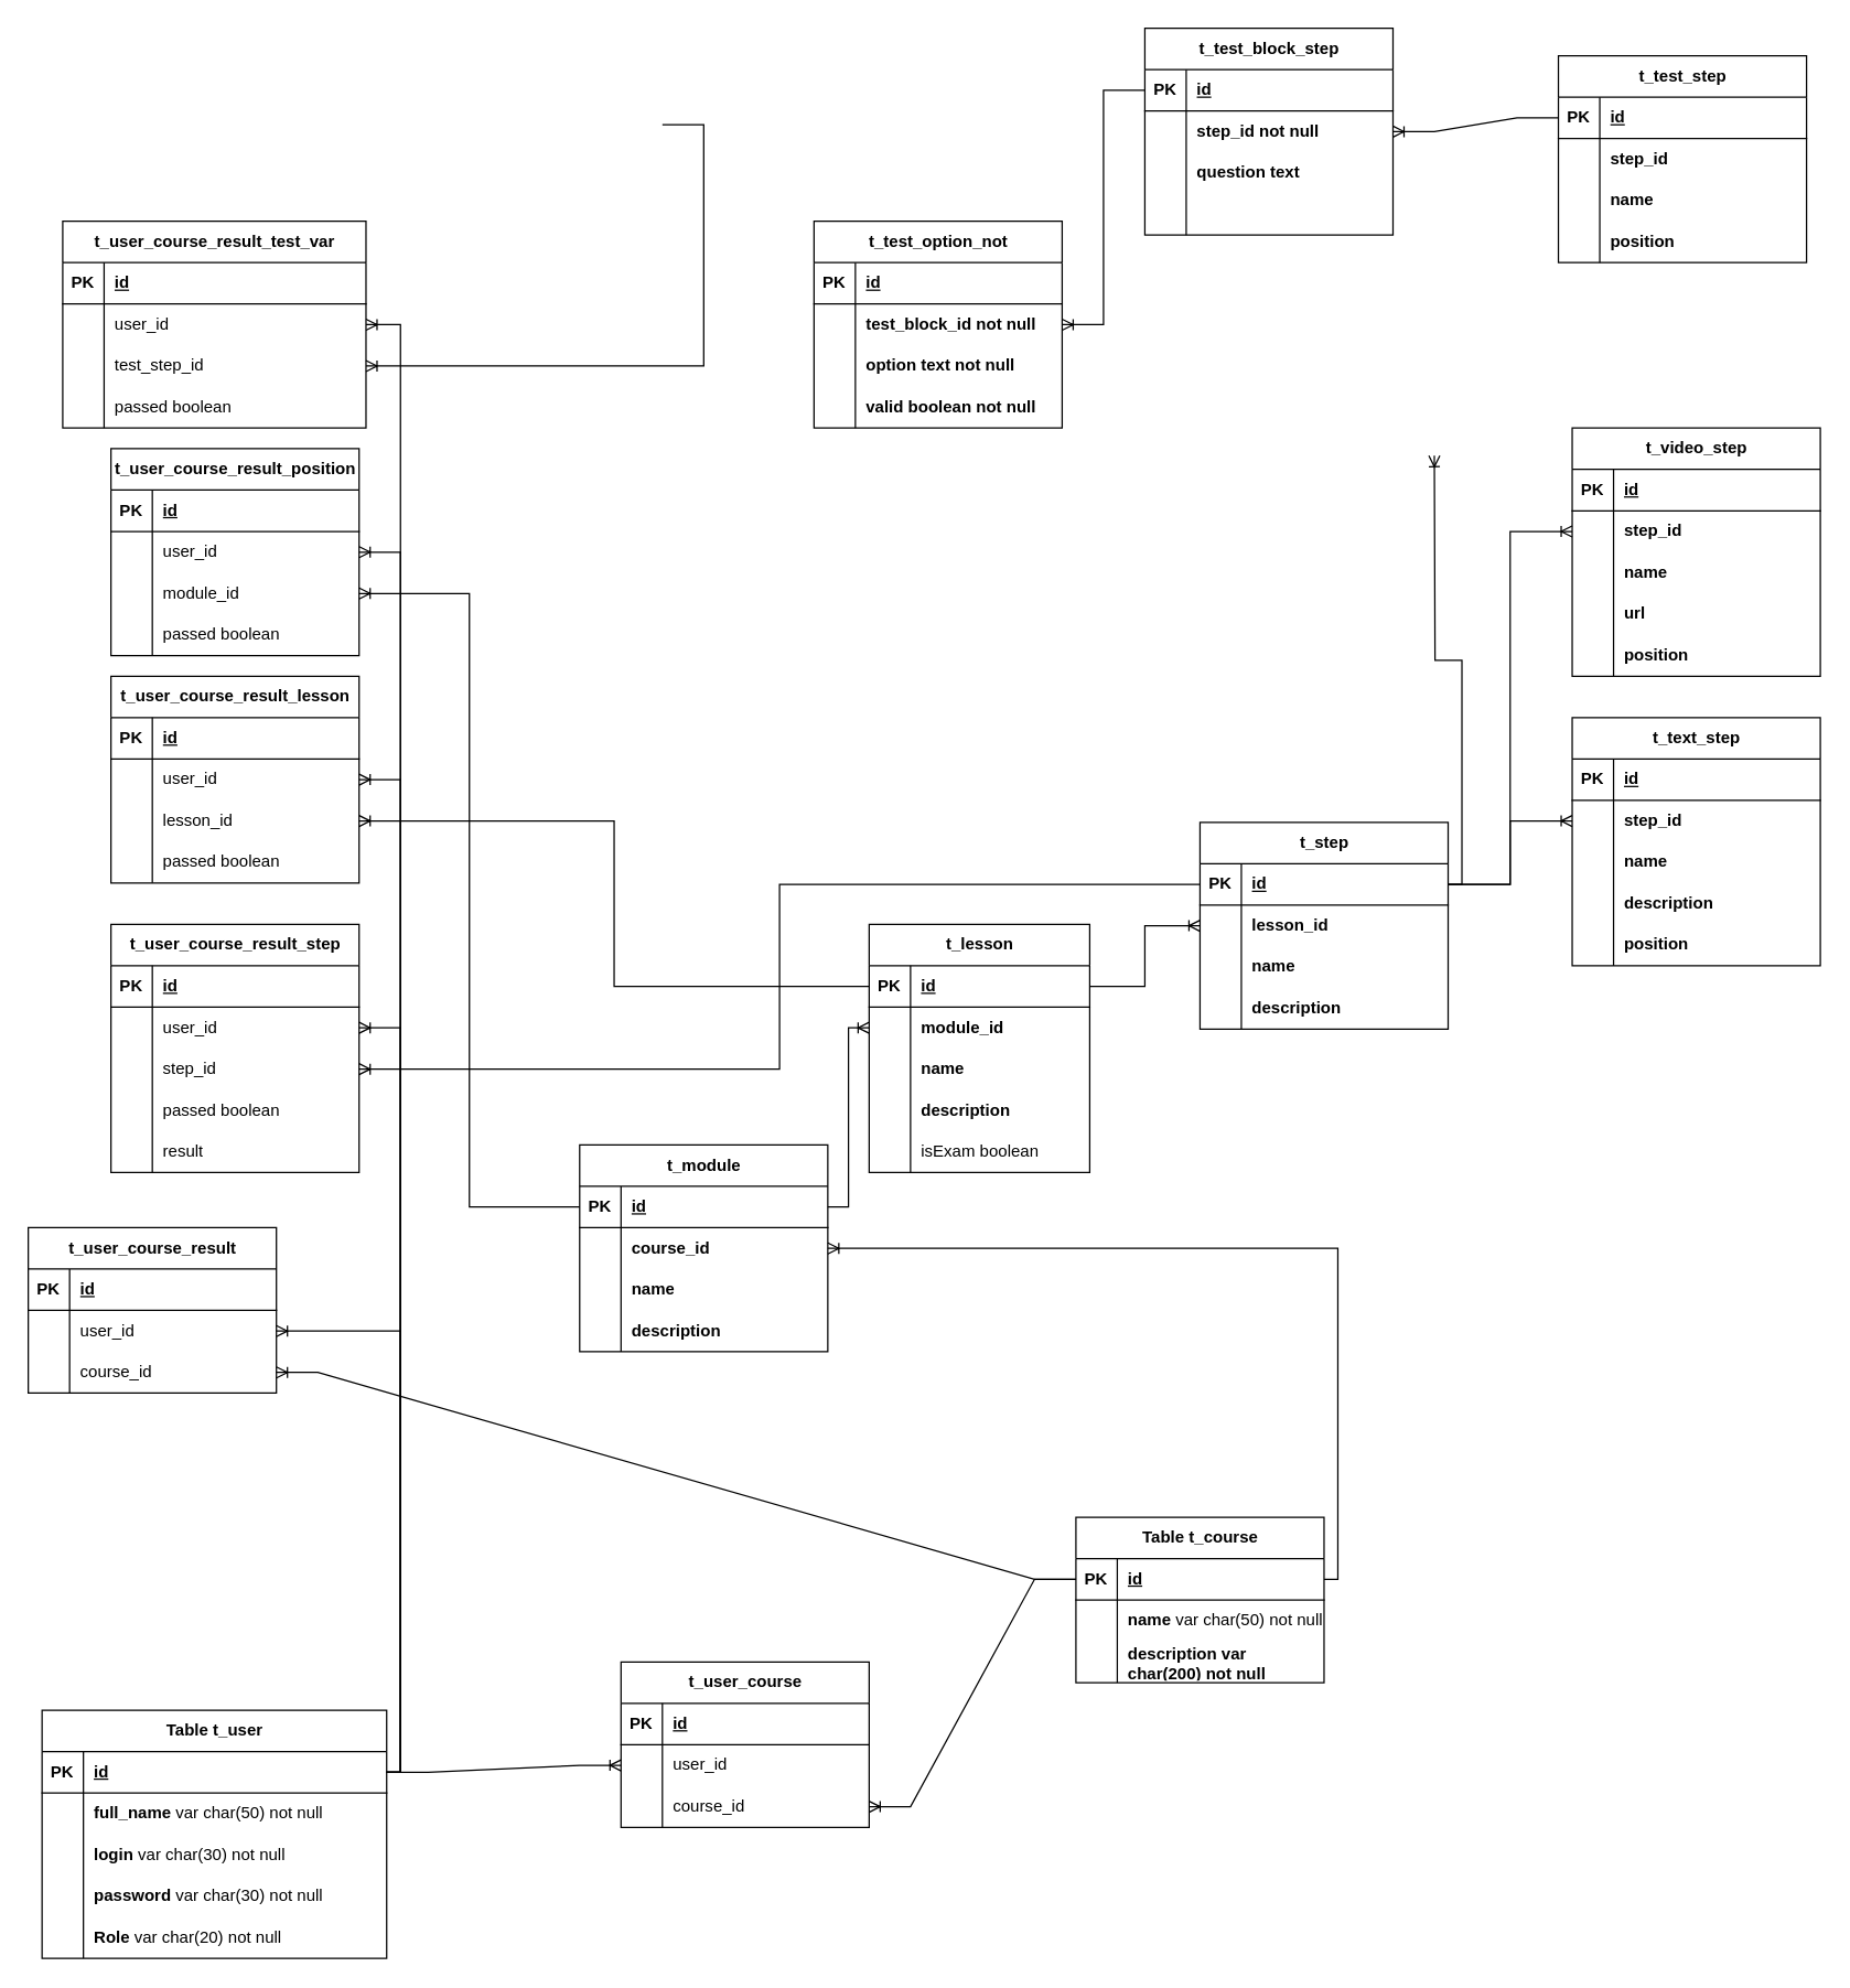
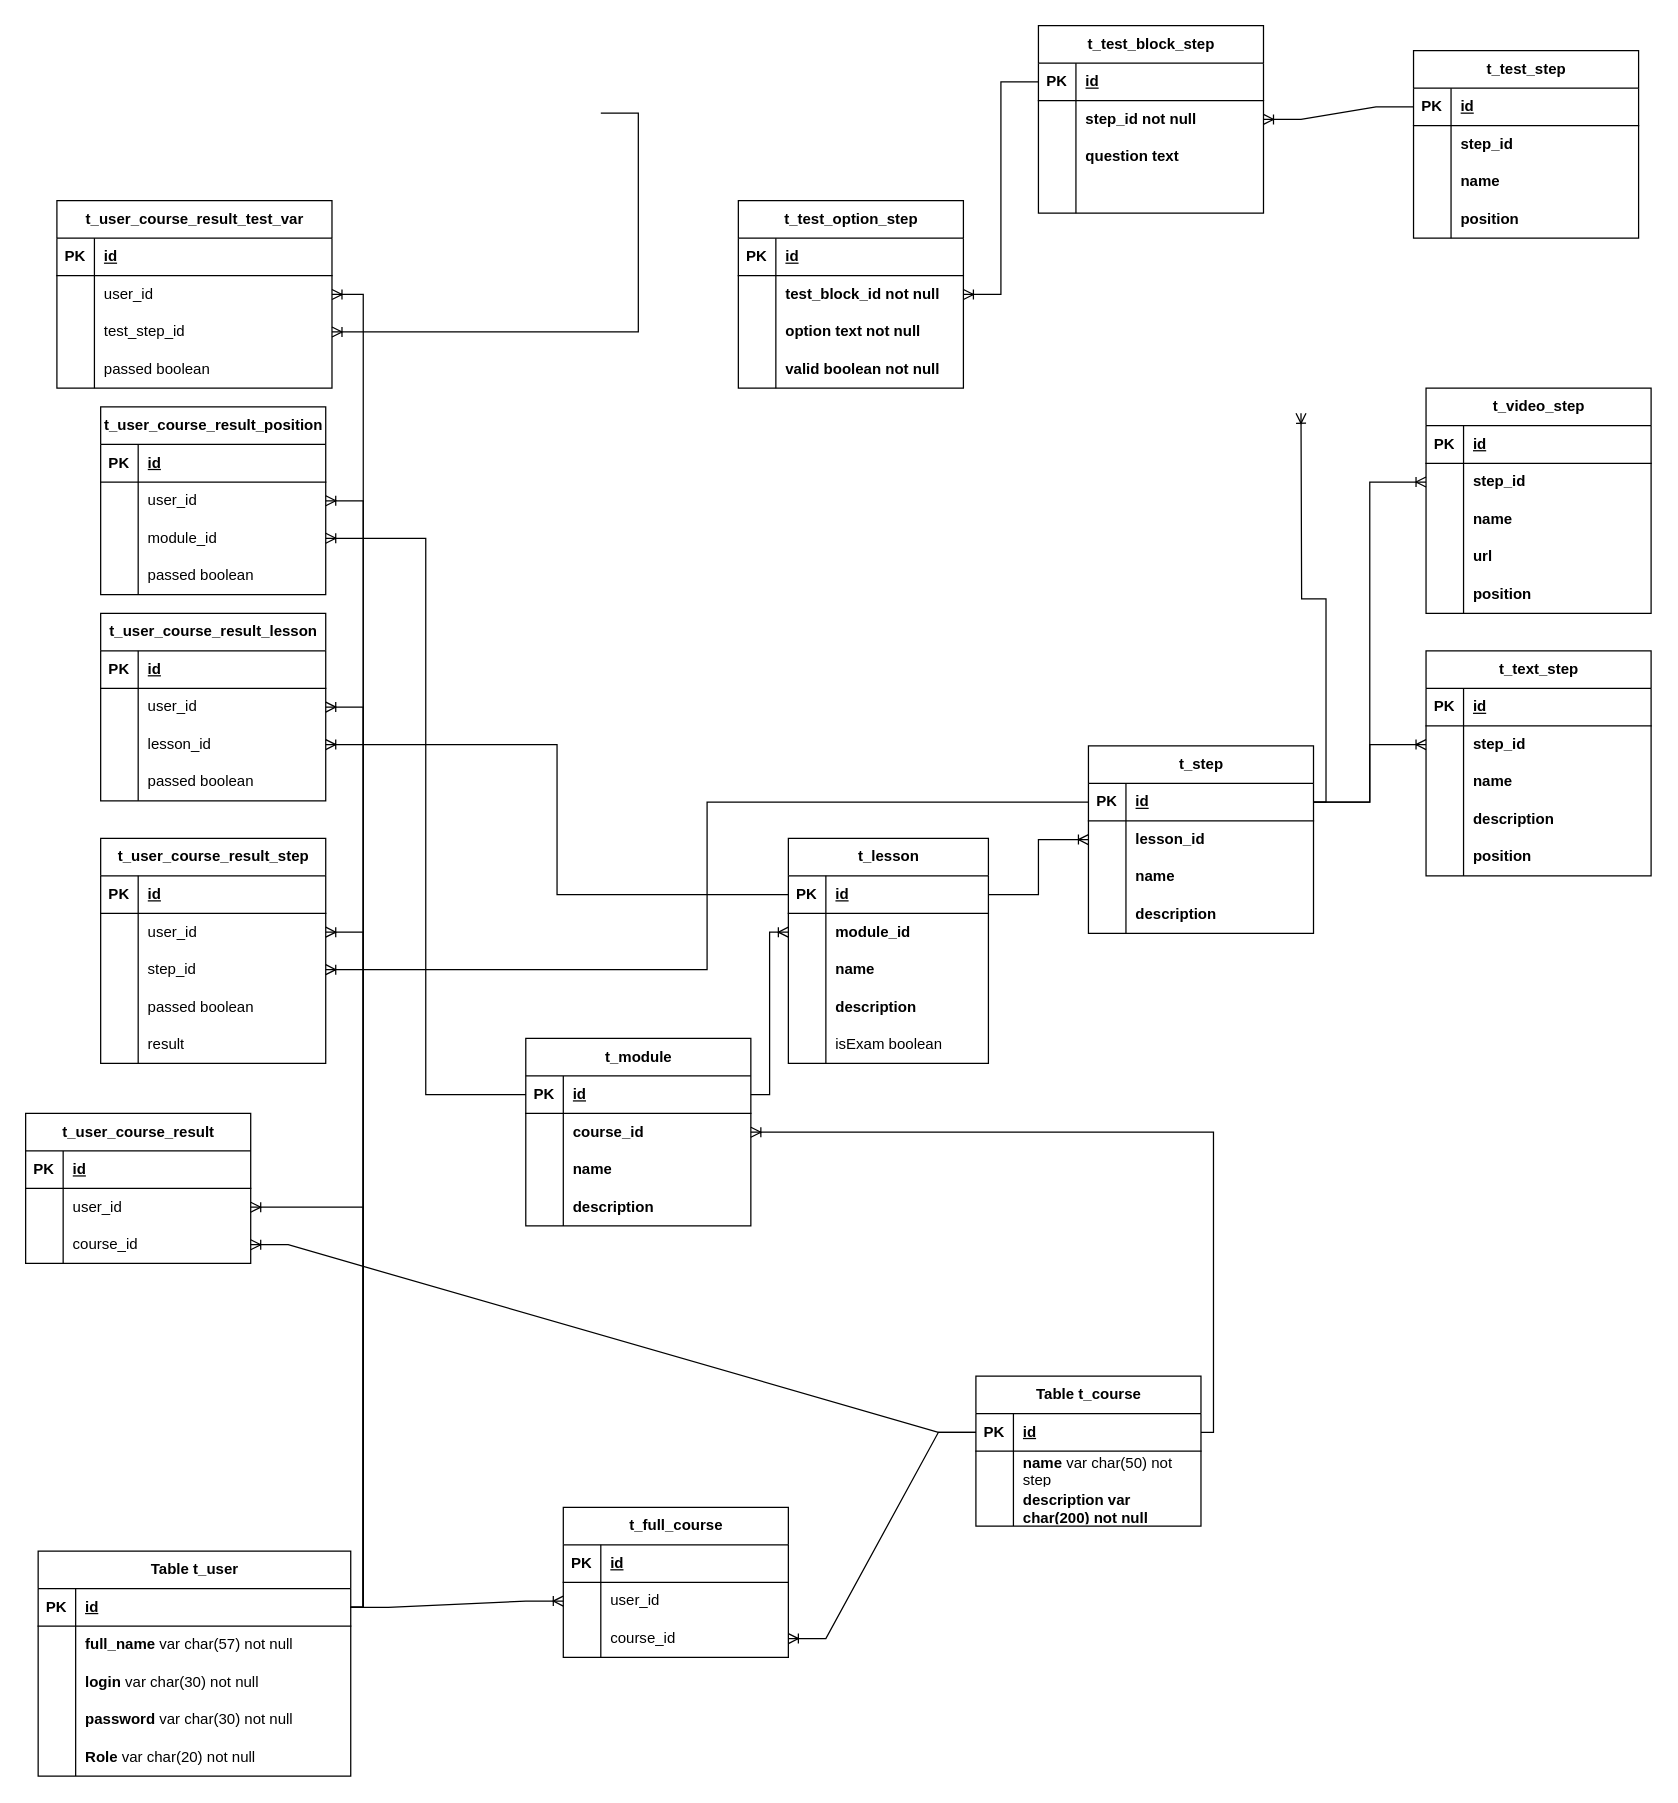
- <mxCell id="109" value="t_test_option_not" style="shape=table;startSize=30;container=1;collapsible=1;childLayout=tableLayout;fixedRows=1;rowLines=0;fontStyle=1;align=center;resizeLast=1;html=1;" parent="1" vertex="1"><mxGeometry x="590" y="160" width="180" height="150" as="geometry" /></mxCell>
+ <mxCell id="109" value="t_test_option_step" style="shape=table;startSize=30;container=1;collapsible=1;childLayout=tableLayout;fixedRows=1;rowLines=0;fontStyle=1;align=center;resizeLast=1;html=1;" parent="1" vertex="1"><mxGeometry x="590" y="160" width="180" height="150" as="geometry" /></mxCell>
- <mxCell id="24" value="&lt;b&gt;name&amp;nbsp;&lt;/b&gt;var char(50) not null" style="shape=partialRectangle;connectable=0;fillColor=none;top=0;left=0;bottom=0;right=0;align=left;spacingLeft=6;overflow=hidden;whiteSpace=wrap;html=1;" parent="22" vertex="1"><mxGeometry x="30" width="150" height="30" as="geometry"><mxRectangle width="150" height="30" as="alternateBounds" /></mxGeometry></mxCell>
+ <mxCell id="24" value="&lt;b&gt;name&amp;nbsp;&lt;/b&gt;var char(50) not step" style="shape=partialRectangle;connectable=0;fillColor=none;top=0;left=0;bottom=0;right=0;align=left;spacingLeft=6;overflow=hidden;whiteSpace=wrap;html=1;" parent="22" vertex="1"><mxGeometry x="30" width="150" height="30" as="geometry"><mxRectangle width="150" height="30" as="alternateBounds" /></mxGeometry></mxCell>
- <mxCell id="28" value="t_user_course" style="shape=table;startSize=30;container=1;collapsible=1;childLayout=tableLayout;fixedRows=1;rowLines=0;fontStyle=1;align=center;resizeLast=1;html=1;" parent="1" vertex="1"><mxGeometry x="450" y="1205" width="180" height="120" as="geometry" /></mxCell>
+ <mxCell id="28" value="t_full_course" style="shape=table;startSize=30;container=1;collapsible=1;childLayout=tableLayout;fixedRows=1;rowLines=0;fontStyle=1;align=center;resizeLast=1;html=1;" parent="1" vertex="1"><mxGeometry x="450" y="1205" width="180" height="120" as="geometry" /></mxCell>
- <mxCell id="8" value="&lt;b&gt;full_name &lt;/b&gt;var char(50) not null" style="shape=partialRectangle;connectable=0;fillColor=none;top=0;left=0;bottom=0;right=0;align=left;spacingLeft=6;overflow=hidden;whiteSpace=wrap;html=1;" parent="6" vertex="1"><mxGeometry x="30" width="220" height="30" as="geometry"><mxRectangle width="220" height="30" as="alternateBounds" /></mxGeometry></mxCell>
+ <mxCell id="8" value="&lt;b&gt;full_name &lt;/b&gt;var char(57) not null" style="shape=partialRectangle;connectable=0;fillColor=none;top=0;left=0;bottom=0;right=0;align=left;spacingLeft=6;overflow=hidden;whiteSpace=wrap;html=1;" parent="6" vertex="1"><mxGeometry x="30" width="220" height="30" as="geometry"><mxRectangle width="220" height="30" as="alternateBounds" /></mxGeometry></mxCell>
